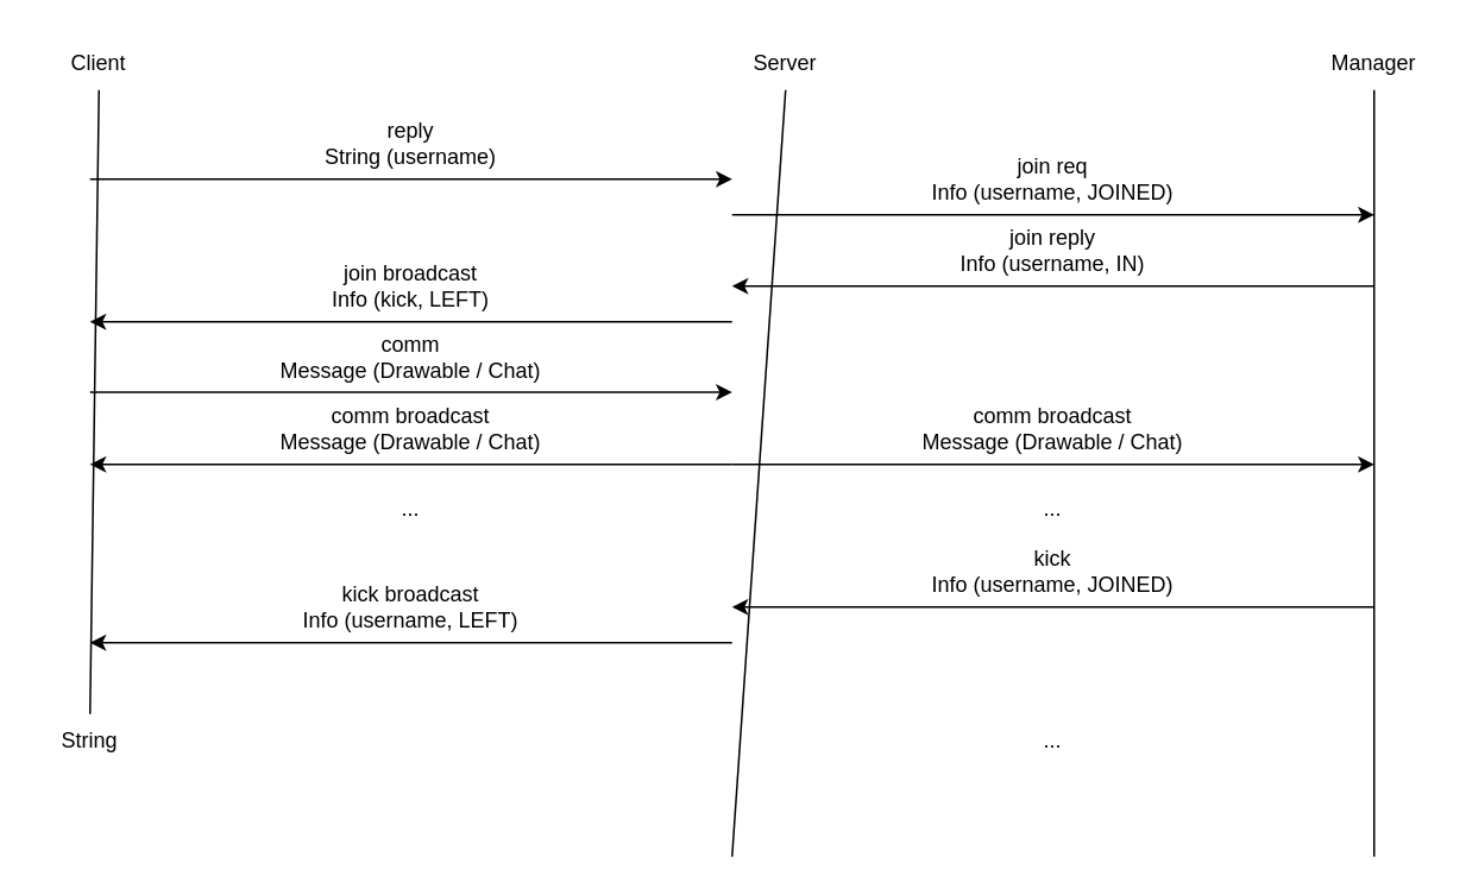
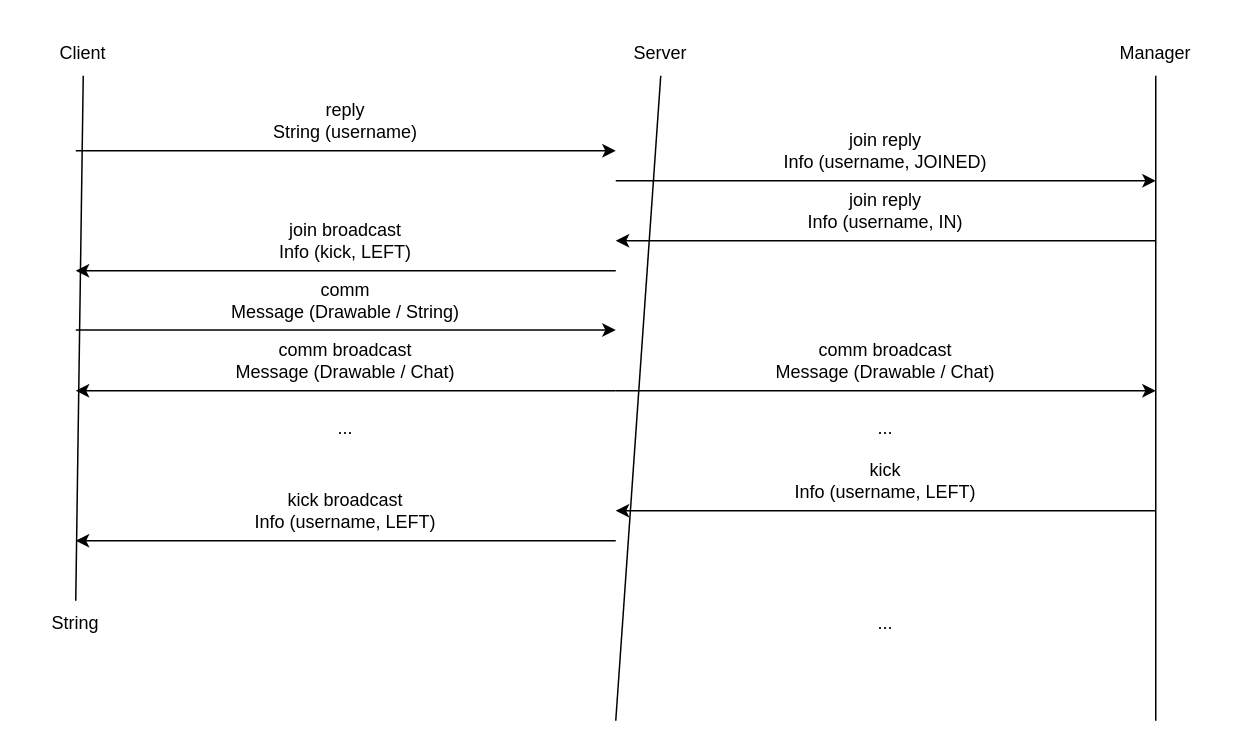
- <mxCell id="22" value="join req&lt;br&gt;Info (username, JOINED)" style="text;html=1;strokeColor=none;fillColor=none;align=center;verticalAlign=middle;whiteSpace=wrap;rounded=0;" vertex="1" parent="1"><mxGeometry x="410" y="80" width="360" height="40" as="geometry" /></mxCell>
+ <mxCell id="22" value="join reply&lt;br&gt;Info (username, JOINED)" style="text;html=1;strokeColor=none;fillColor=none;align=center;verticalAlign=middle;whiteSpace=wrap;rounded=0;" vertex="1" parent="1"><mxGeometry x="410" y="80" width="360" height="40" as="geometry" /></mxCell>
- <mxCell id="12" value="comm&lt;br&gt;Message (Drawable / Chat)" style="text;html=1;strokeColor=none;fillColor=none;align=center;verticalAlign=middle;whiteSpace=wrap;rounded=0;" vertex="1" parent="1"><mxGeometry x="50" y="180" width="360" height="40" as="geometry" /></mxCell>
+ <mxCell id="12" value="comm&lt;br&gt;Message (Drawable / String)" style="text;html=1;strokeColor=none;fillColor=none;align=center;verticalAlign=middle;whiteSpace=wrap;rounded=0;" vertex="1" parent="1"><mxGeometry x="50" y="180" width="360" height="40" as="geometry" /></mxCell>
- <mxCell id="21" value="kick&lt;br&gt;Info (username, JOINED)" style="text;html=1;strokeColor=none;fillColor=none;align=center;verticalAlign=middle;whiteSpace=wrap;rounded=0;" vertex="1" parent="1"><mxGeometry x="410" y="300" width="360" height="40" as="geometry" /></mxCell>
+ <mxCell id="21" value="kick&lt;br&gt;Info (username, LEFT)" style="text;html=1;strokeColor=none;fillColor=none;align=center;verticalAlign=middle;whiteSpace=wrap;rounded=0;" vertex="1" parent="1"><mxGeometry x="410" y="300" width="360" height="40" as="geometry" /></mxCell>
